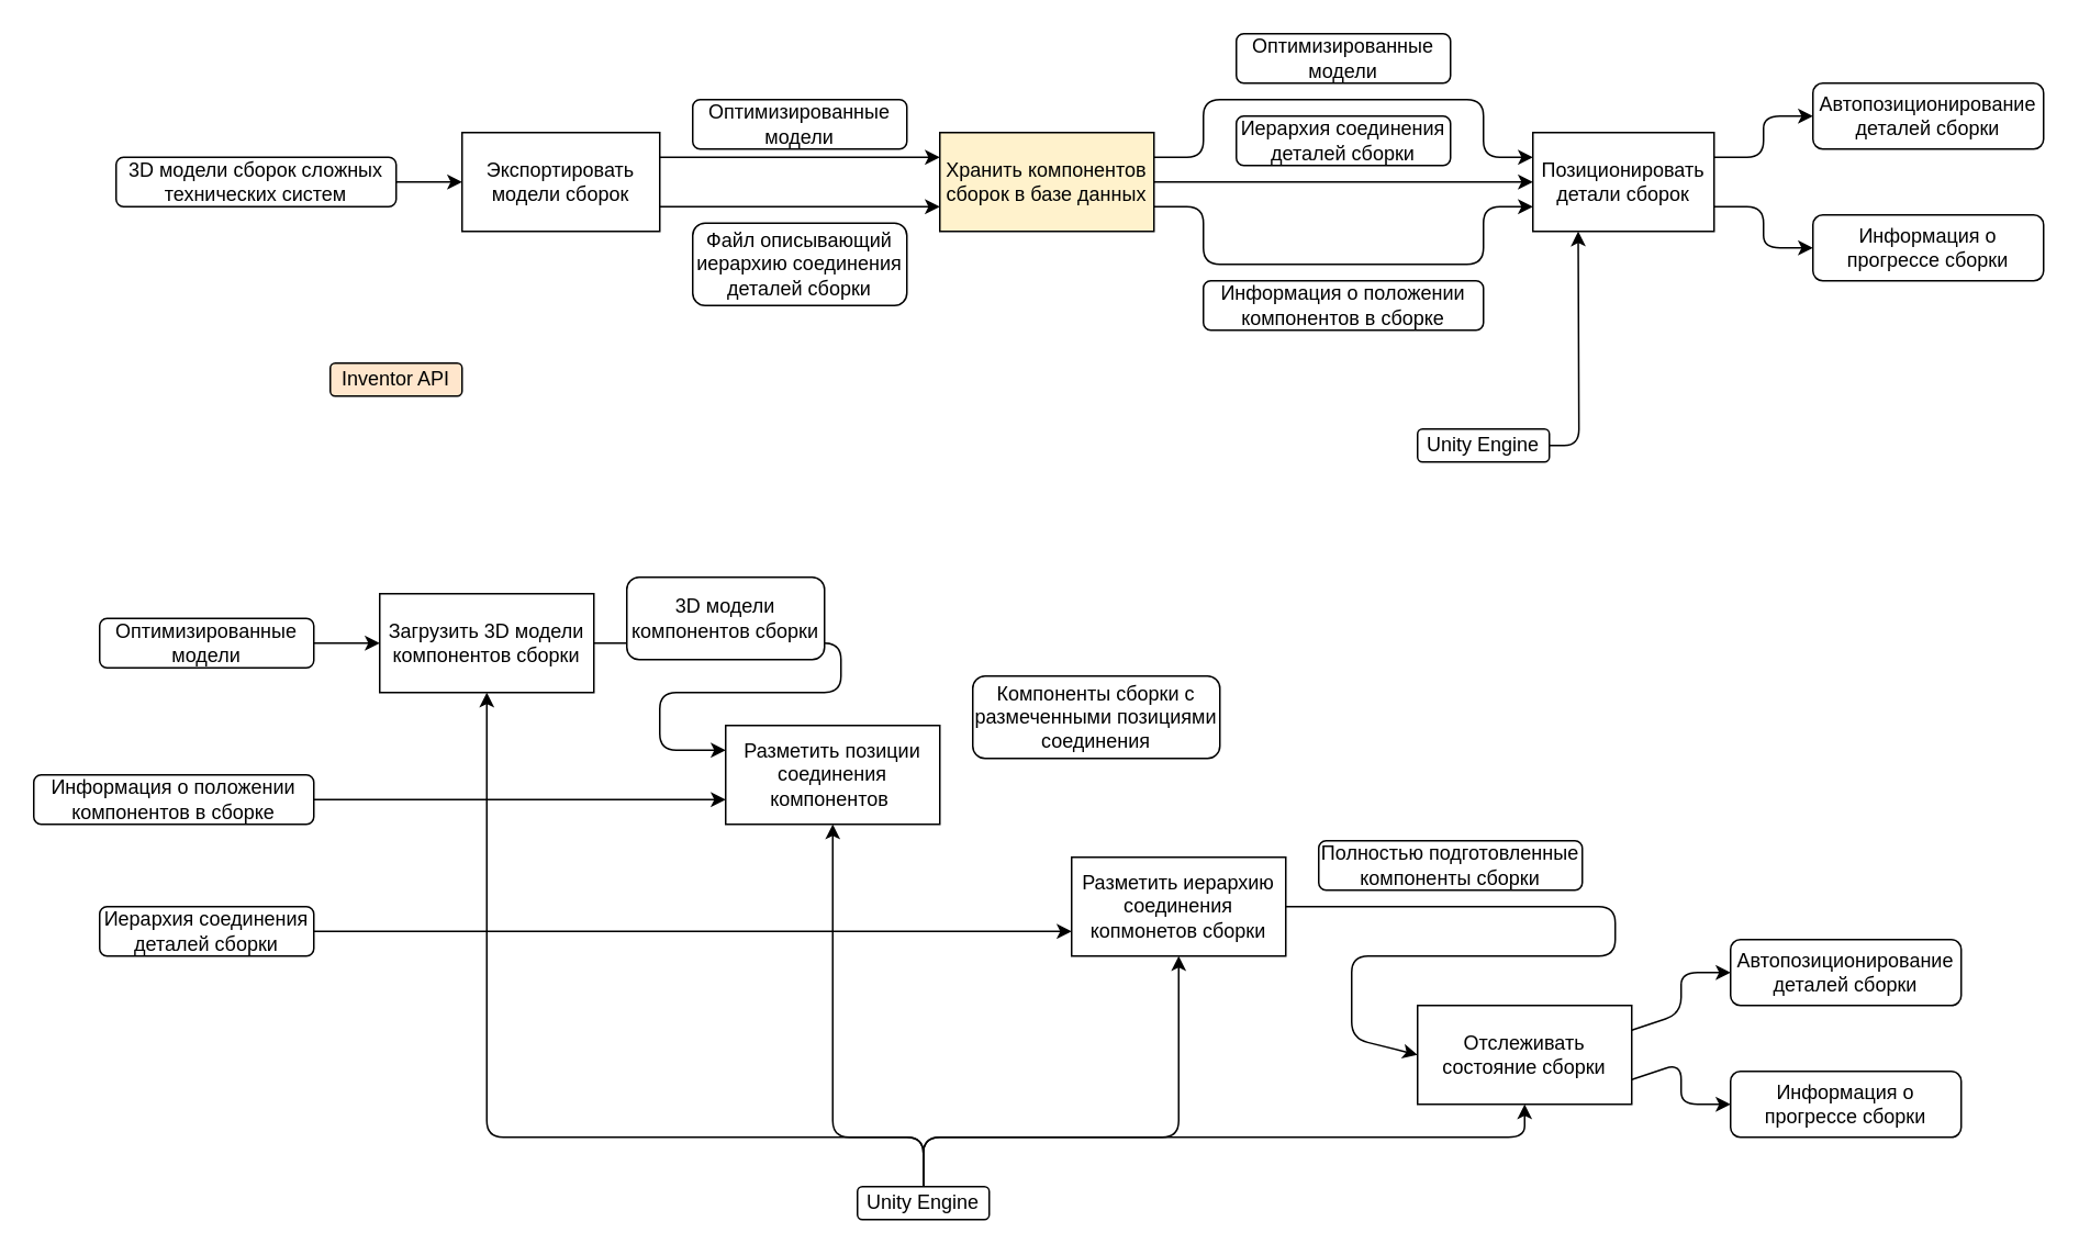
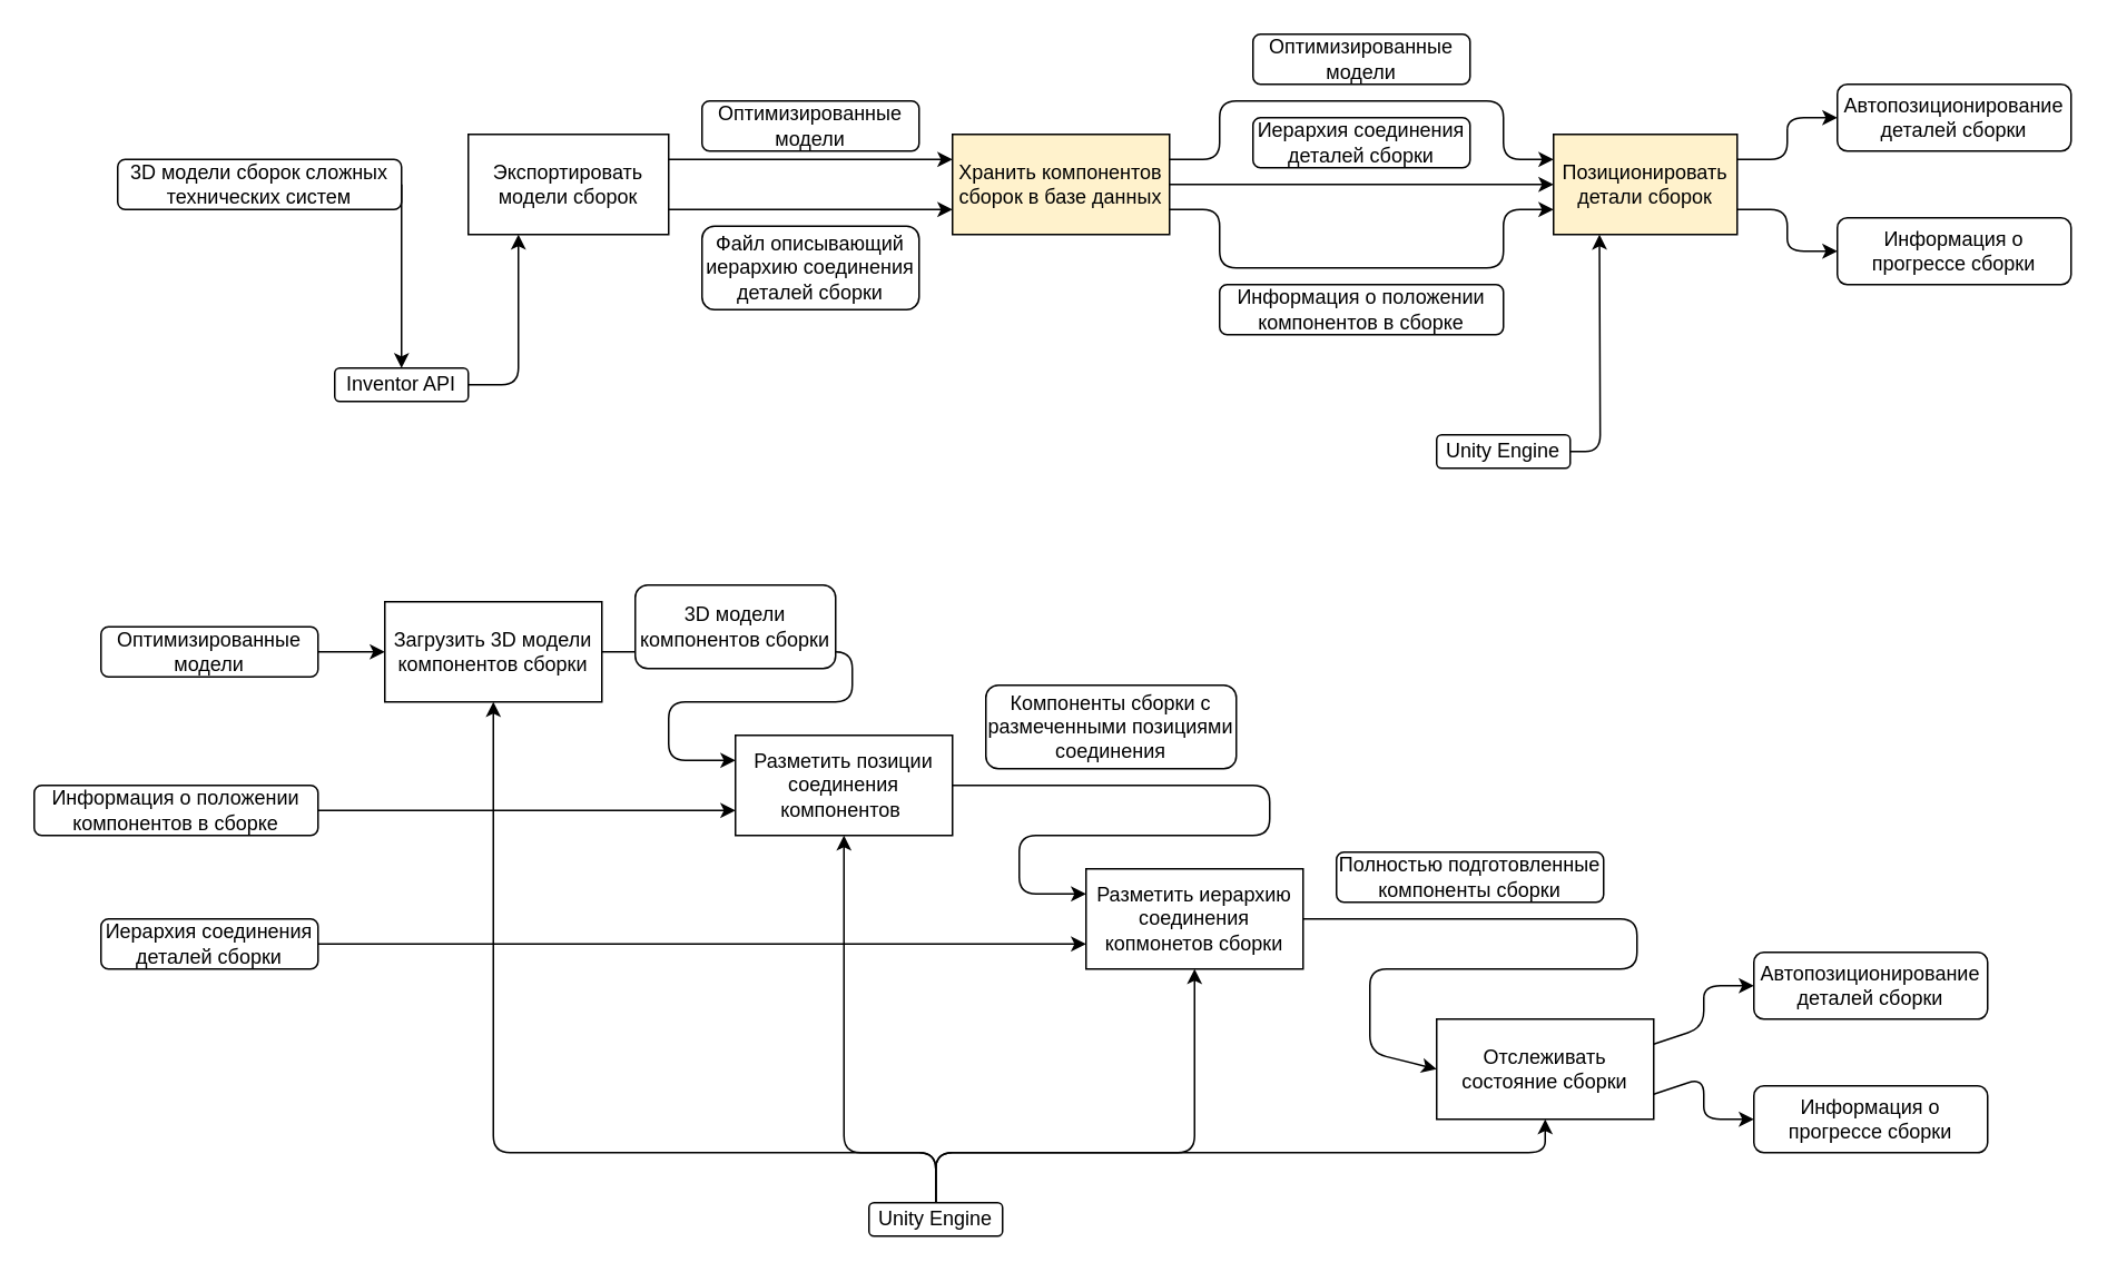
- <mxCell id="6" value="" style="endArrow=classic;html=1;rounded=1;exitX=1;exitY=0.5;exitDx=0;exitDy=0;entryX=0;entryY=0.5;entryDx=0;entryDy=0;" edge="1" parent="1" source="5" target="2"><mxGeometry width="50" height="50" relative="1" as="geometry"><mxPoint x="150" y="210" as="sourcePoint" /><mxPoint x="200" y="160" as="targetPoint" /></mxGeometry></mxCell>
+ <mxCell id="6" value="" style="endArrow=classic;html=1;rounded=1;exitX=1;exitY=0.5;exitDx=0;exitDy=0;" edge="1" parent="1" source="5" target="19"><mxGeometry width="50" height="50" relative="1" as="geometry"><mxPoint x="150" y="210" as="sourcePoint" /><mxPoint x="200" y="160" as="targetPoint" /></mxGeometry></mxCell>
- <mxCell id="4" value="Позиционировать детали сборок" style="rounded=0;whiteSpace=wrap;html=1;" vertex="1" parent="1"><mxGeometry x="930" y="80" width="110" height="60" as="geometry" /></mxCell>
+ <mxCell id="4" value="Позиционировать детали сборок" style="rounded=0;whiteSpace=wrap;html=1;fillColor=#fff2cc;" vertex="1" parent="1"><mxGeometry x="930" y="80" width="110" height="60" as="geometry" /></mxCell>
+ <mxCell id="20" value="" style="endArrow=classic;html=1;rounded=1;exitX=1;exitY=0.5;exitDx=0;exitDy=0;entryX=0.25;entryY=1;entryDx=0;entryDy=0;" edge="1" parent="1" source="19" target="2"><mxGeometry width="50" height="50" relative="1" as="geometry"><mxPoint x="330" y="280" as="sourcePoint" /><mxPoint x="380" y="230" as="targetPoint" /><Array as="points"><mxPoint x="310" y="230" /></Array></mxGeometry></mxCell>
- <mxCell id="19" value="Inventor API" style="rounded=1;whiteSpace=wrap;html=1;fillColor=#ffe6cc;" vertex="1" parent="1"><mxGeometry x="200" y="220" width="80" height="20" as="geometry" /></mxCell>
+ <mxCell id="19" value="Inventor API" style="rounded=1;whiteSpace=wrap;html=1;" vertex="1" parent="1"><mxGeometry x="200" y="220" width="80" height="20" as="geometry" /></mxCell>
+ <mxCell id="35" value="" style="endArrow=classic;html=1;rounded=1;exitX=1;exitY=0.5;exitDx=0;exitDy=0;entryX=0;entryY=0.25;entryDx=0;entryDy=0;" edge="1" parent="1" source="25" target="24"><mxGeometry width="50" height="50" relative="1" as="geometry"><mxPoint x="740" y="470" as="sourcePoint" /><mxPoint x="790" y="420" as="targetPoint" /><Array as="points"><mxPoint x="760" y="470" /><mxPoint x="760" y="500" /><mxPoint x="610" y="500" /><mxPoint x="610" y="535" /></Array></mxGeometry></mxCell>
